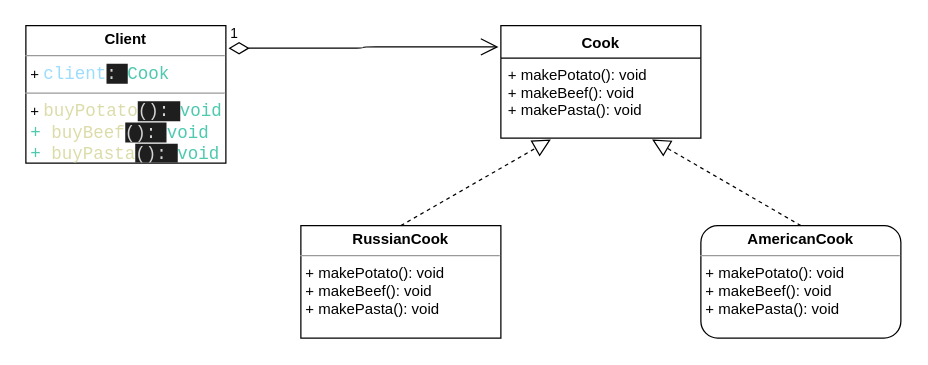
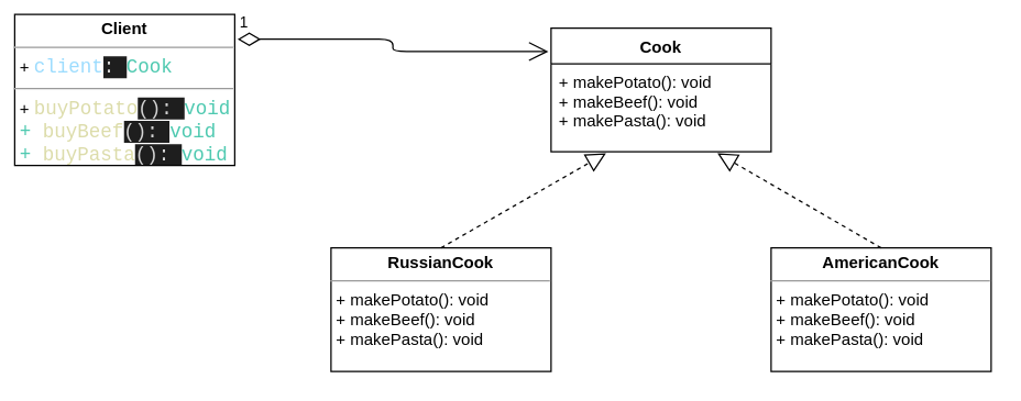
- <mxCell id="8" value="&lt;p style=&quot;margin: 0px ; margin-top: 4px ; text-align: center&quot;&gt;&lt;b&gt;Client&lt;/b&gt;&lt;/p&gt;&lt;hr size=&quot;1&quot;&gt;&lt;p style=&quot;margin: 0px ; margin-left: 4px&quot;&gt;+&amp;nbsp;&lt;span style=&quot;font-family: &amp;#34;consolas&amp;#34; , &amp;#34;courier new&amp;#34; , monospace ; font-size: 14px ; color: rgb(156 , 220 , 254)&quot;&gt;client&lt;/span&gt;&lt;span style=&quot;background-color: rgb(30 , 30 , 30) ; color: rgb(212 , 212 , 212) ; font-family: &amp;#34;consolas&amp;#34; , &amp;#34;courier new&amp;#34; , monospace ; font-size: 14px&quot;&gt;:&amp;nbsp;&lt;/span&gt;&lt;span style=&quot;font-family: &amp;#34;consolas&amp;#34; , &amp;#34;courier new&amp;#34; , monospace ; font-size: 14px ; color: rgb(78 , 201 , 176)&quot;&gt;Сook&lt;/span&gt;&lt;/p&gt;&lt;hr size=&quot;1&quot;&gt;&lt;p style=&quot;margin: 0px ; margin-left: 4px&quot;&gt;+&amp;nbsp;&lt;span style=&quot;font-family: &amp;#34;consolas&amp;#34; , &amp;#34;courier new&amp;#34; , monospace ; font-size: 14px ; color: rgb(220 , 220 , 170)&quot;&gt;buyPotato&lt;/span&gt;&lt;span style=&quot;background-color: rgb(30 , 30 , 30) ; color: rgb(212 , 212 , 212) ; font-family: &amp;#34;consolas&amp;#34; , &amp;#34;courier new&amp;#34; , monospace ; font-size: 14px&quot;&gt;():&amp;nbsp;&lt;/span&gt;&lt;span style=&quot;font-family: &amp;#34;consolas&amp;#34; , &amp;#34;courier new&amp;#34; , monospace ; font-size: 14px ; color: rgb(78 , 201 , 176)&quot;&gt;void&lt;/span&gt;&lt;/p&gt;&lt;p style=&quot;margin: 0px ; margin-left: 4px&quot;&gt;&lt;span style=&quot;font-family: &amp;#34;consolas&amp;#34; , &amp;#34;courier new&amp;#34; , monospace ; font-size: 14px ; color: rgb(78 , 201 , 176)&quot;&gt;+&amp;nbsp;&lt;/span&gt;&lt;span style=&quot;font-family: &amp;#34;consolas&amp;#34; , &amp;#34;courier new&amp;#34; , monospace ; font-size: 14px ; color: rgb(220 , 220 , 170)&quot;&gt;buyBeef&lt;/span&gt;&lt;span style=&quot;background-color: rgb(30 , 30 , 30) ; color: rgb(212 , 212 , 212) ; font-family: &amp;#34;consolas&amp;#34; , &amp;#34;courier new&amp;#34; , monospace ; font-size: 14px&quot;&gt;():&amp;nbsp;&lt;/span&gt;&lt;span style=&quot;font-family: &amp;#34;consolas&amp;#34; , &amp;#34;courier new&amp;#34; , monospace ; font-size: 14px ; color: rgb(78 , 201 , 176)&quot;&gt;void&lt;/span&gt;&lt;/p&gt;&lt;p style=&quot;margin: 0px ; margin-left: 4px&quot;&gt;&lt;span style=&quot;font-family: &amp;#34;consolas&amp;#34; , &amp;#34;courier new&amp;#34; , monospace ; font-size: 14px ; color: rgb(78 , 201 , 176)&quot;&gt;+&amp;nbsp;&lt;/span&gt;&lt;span style=&quot;font-family: &amp;#34;consolas&amp;#34; , &amp;#34;courier new&amp;#34; , monospace ; font-size: 14px ; color: rgb(220 , 220 , 170)&quot;&gt;buyPasta&lt;/span&gt;&lt;span style=&quot;background-color: rgb(30 , 30 , 30) ; color: rgb(212 , 212 , 212) ; font-family: &amp;#34;consolas&amp;#34; , &amp;#34;courier new&amp;#34; , monospace ; font-size: 14px&quot;&gt;():&amp;nbsp;&lt;/span&gt;&lt;span style=&quot;font-family: &amp;#34;consolas&amp;#34; , &amp;#34;courier new&amp;#34; , monospace ; font-size: 14px ; color: rgb(78 , 201 , 176)&quot;&gt;void&lt;/span&gt;&lt;/p&gt;" style="verticalAlign=top;align=left;overflow=fill;fontSize=12;fontFamily=Helvetica;html=1;" vertex="1" parent="1"><mxGeometry x="20" y="20" width="160" height="110" as="geometry" /></mxCell>
+ <mxCell id="8" value="&lt;p style=&quot;margin: 0px ; margin-top: 4px ; text-align: center&quot;&gt;&lt;b&gt;Client&lt;/b&gt;&lt;/p&gt;&lt;hr size=&quot;1&quot;&gt;&lt;p style=&quot;margin: 0px ; margin-left: 4px&quot;&gt;+&amp;nbsp;&lt;span style=&quot;font-family: &amp;#34;consolas&amp;#34; , &amp;#34;courier new&amp;#34; , monospace ; font-size: 14px ; color: rgb(156 , 220 , 254)&quot;&gt;client&lt;/span&gt;&lt;span style=&quot;background-color: rgb(30 , 30 , 30) ; color: rgb(212 , 212 , 212) ; font-family: &amp;#34;consolas&amp;#34; , &amp;#34;courier new&amp;#34; , monospace ; font-size: 14px&quot;&gt;:&amp;nbsp;&lt;/span&gt;&lt;span style=&quot;font-family: &amp;#34;consolas&amp;#34; , &amp;#34;courier new&amp;#34; , monospace ; font-size: 14px ; color: rgb(78 , 201 , 176)&quot;&gt;Сook&lt;/span&gt;&lt;/p&gt;&lt;hr size=&quot;1&quot;&gt;&lt;p style=&quot;margin: 0px ; margin-left: 4px&quot;&gt;+&amp;nbsp;&lt;span style=&quot;font-family: &amp;#34;consolas&amp;#34; , &amp;#34;courier new&amp;#34; , monospace ; font-size: 14px ; color: rgb(220 , 220 , 170)&quot;&gt;buyPotato&lt;/span&gt;&lt;span style=&quot;background-color: rgb(30 , 30 , 30) ; color: rgb(212 , 212 , 212) ; font-family: &amp;#34;consolas&amp;#34; , &amp;#34;courier new&amp;#34; , monospace ; font-size: 14px&quot;&gt;():&amp;nbsp;&lt;/span&gt;&lt;span style=&quot;font-family: &amp;#34;consolas&amp;#34; , &amp;#34;courier new&amp;#34; , monospace ; font-size: 14px ; color: rgb(78 , 201 , 176)&quot;&gt;void&lt;/span&gt;&lt;/p&gt;&lt;p style=&quot;margin: 0px ; margin-left: 4px&quot;&gt;&lt;span style=&quot;font-family: &amp;#34;consolas&amp;#34; , &amp;#34;courier new&amp;#34; , monospace ; font-size: 14px ; color: rgb(78 , 201 , 176)&quot;&gt;+&amp;nbsp;&lt;/span&gt;&lt;span style=&quot;font-family: &amp;#34;consolas&amp;#34; , &amp;#34;courier new&amp;#34; , monospace ; font-size: 14px ; color: rgb(220 , 220 , 170)&quot;&gt;buyBeef&lt;/span&gt;&lt;span style=&quot;background-color: rgb(30 , 30 , 30) ; color: rgb(212 , 212 , 212) ; font-family: &amp;#34;consolas&amp;#34; , &amp;#34;courier new&amp;#34; , monospace ; font-size: 14px&quot;&gt;():&amp;nbsp;&lt;/span&gt;&lt;span style=&quot;font-family: &amp;#34;consolas&amp;#34; , &amp;#34;courier new&amp;#34; , monospace ; font-size: 14px ; color: rgb(78 , 201 , 176)&quot;&gt;void&lt;/span&gt;&lt;/p&gt;&lt;p style=&quot;margin: 0px ; margin-left: 4px&quot;&gt;&lt;span style=&quot;font-family: &amp;#34;consolas&amp;#34; , &amp;#34;courier new&amp;#34; , monospace ; font-size: 14px ; color: rgb(78 , 201 , 176)&quot;&gt;+&amp;nbsp;&lt;/span&gt;&lt;span style=&quot;font-family: &amp;#34;consolas&amp;#34; , &amp;#34;courier new&amp;#34; , monospace ; font-size: 14px ; color: rgb(220 , 220 , 170)&quot;&gt;buyPasta&lt;/span&gt;&lt;span style=&quot;background-color: rgb(30 , 30 , 30) ; color: rgb(212 , 212 , 212) ; font-family: &amp;#34;consolas&amp;#34; , &amp;#34;courier new&amp;#34; , monospace ; font-size: 14px&quot;&gt;():&amp;nbsp;&lt;/span&gt;&lt;span style=&quot;font-family: &amp;#34;consolas&amp;#34; , &amp;#34;courier new&amp;#34; , monospace ; font-size: 14px ; color: rgb(78 , 201 , 176)&quot;&gt;void&lt;/span&gt;&lt;/p&gt;" style="verticalAlign=top;align=left;overflow=fill;fontSize=12;fontFamily=Helvetica;html=1;" vertex="1" parent="1"><mxGeometry x="10" y="10" width="160" height="110" as="geometry" /></mxCell>
- <mxCell id="5" value="&lt;p style=&quot;margin: 0px ; margin-top: 4px ; text-align: center&quot;&gt;&lt;b&gt;AmericanCook&lt;/b&gt;&lt;/p&gt;&lt;hr size=&quot;1&quot;&gt;&lt;p style=&quot;margin: 0px ; margin-left: 4px&quot;&gt;&lt;/p&gt;&lt;p style=&quot;margin: 0px ; margin-left: 4px&quot;&gt;+&amp;nbsp;makePotato():&amp;nbsp;void&lt;br style=&quot;padding: 0px ; margin: 0px&quot;&gt;+&amp;nbsp;makeBeef():&amp;nbsp;void&lt;br style=&quot;padding: 0px ; margin: 0px&quot;&gt;+ makePasta():&amp;nbsp;void&lt;br&gt;&lt;/p&gt;" style="verticalAlign=top;align=left;overflow=fill;fontSize=12;fontFamily=Helvetica;html=1;rounded=1;" vertex="1" parent="1"><mxGeometry x="560" y="180" width="160" height="90" as="geometry" /></mxCell>
+ <mxCell id="5" value="&lt;p style=&quot;margin: 0px ; margin-top: 4px ; text-align: center&quot;&gt;&lt;b&gt;AmericanCook&lt;/b&gt;&lt;/p&gt;&lt;hr size=&quot;1&quot;&gt;&lt;p style=&quot;margin: 0px ; margin-left: 4px&quot;&gt;&lt;/p&gt;&lt;p style=&quot;margin: 0px ; margin-left: 4px&quot;&gt;+&amp;nbsp;makePotato():&amp;nbsp;void&lt;br style=&quot;padding: 0px ; margin: 0px&quot;&gt;+&amp;nbsp;makeBeef():&amp;nbsp;void&lt;br style=&quot;padding: 0px ; margin: 0px&quot;&gt;+ makePasta():&amp;nbsp;void&lt;br&gt;&lt;/p&gt;" style="verticalAlign=top;align=left;overflow=fill;fontSize=12;fontFamily=Helvetica;html=1;" vertex="1" parent="1"><mxGeometry x="560" y="180" width="160" height="90" as="geometry" /></mxCell>
